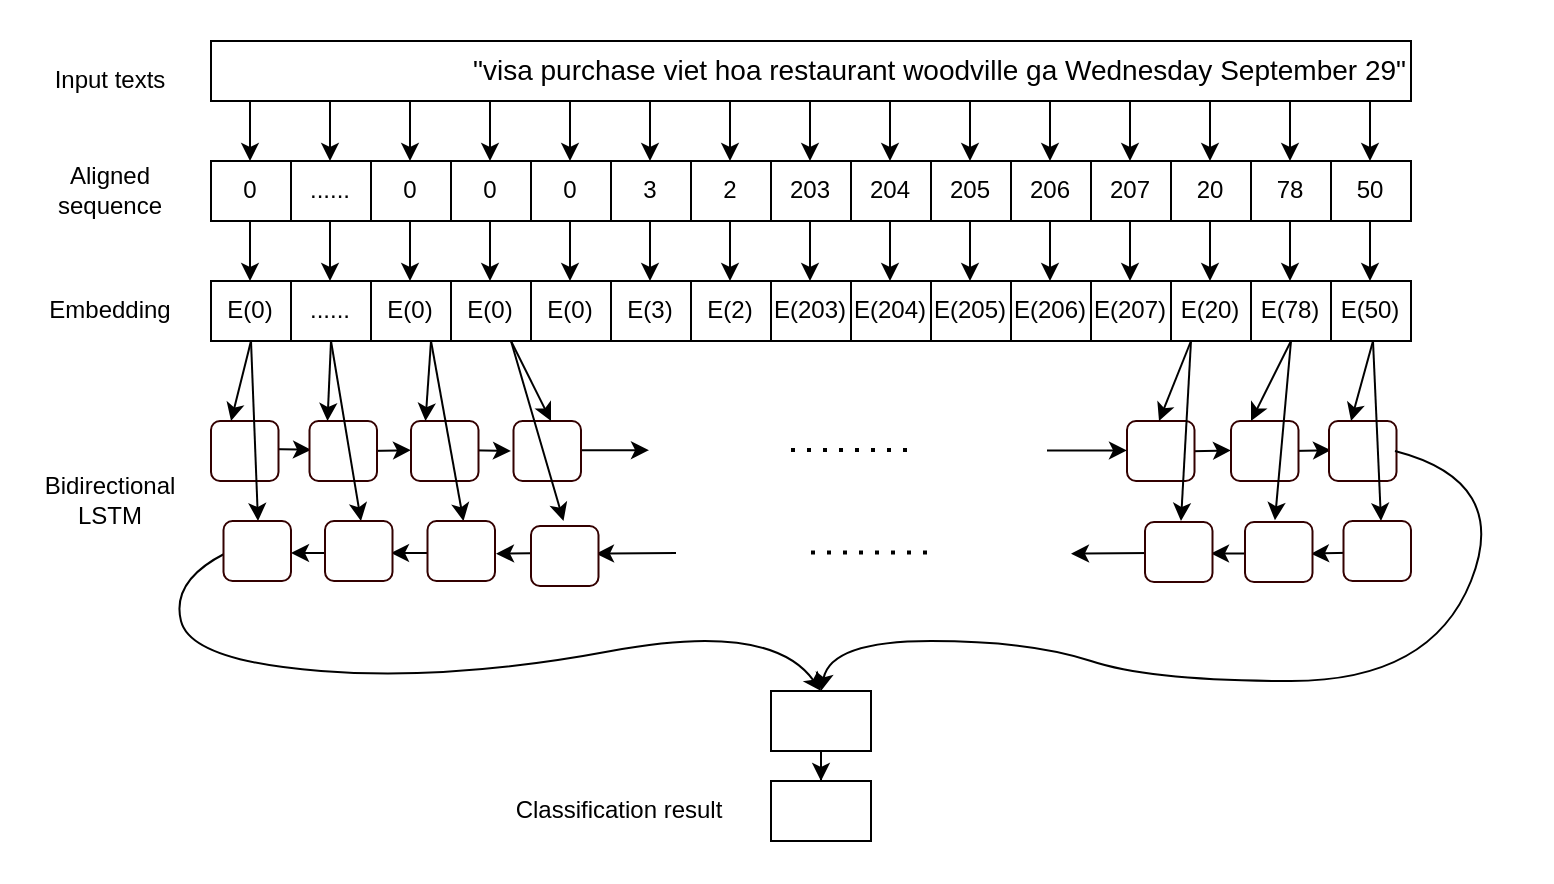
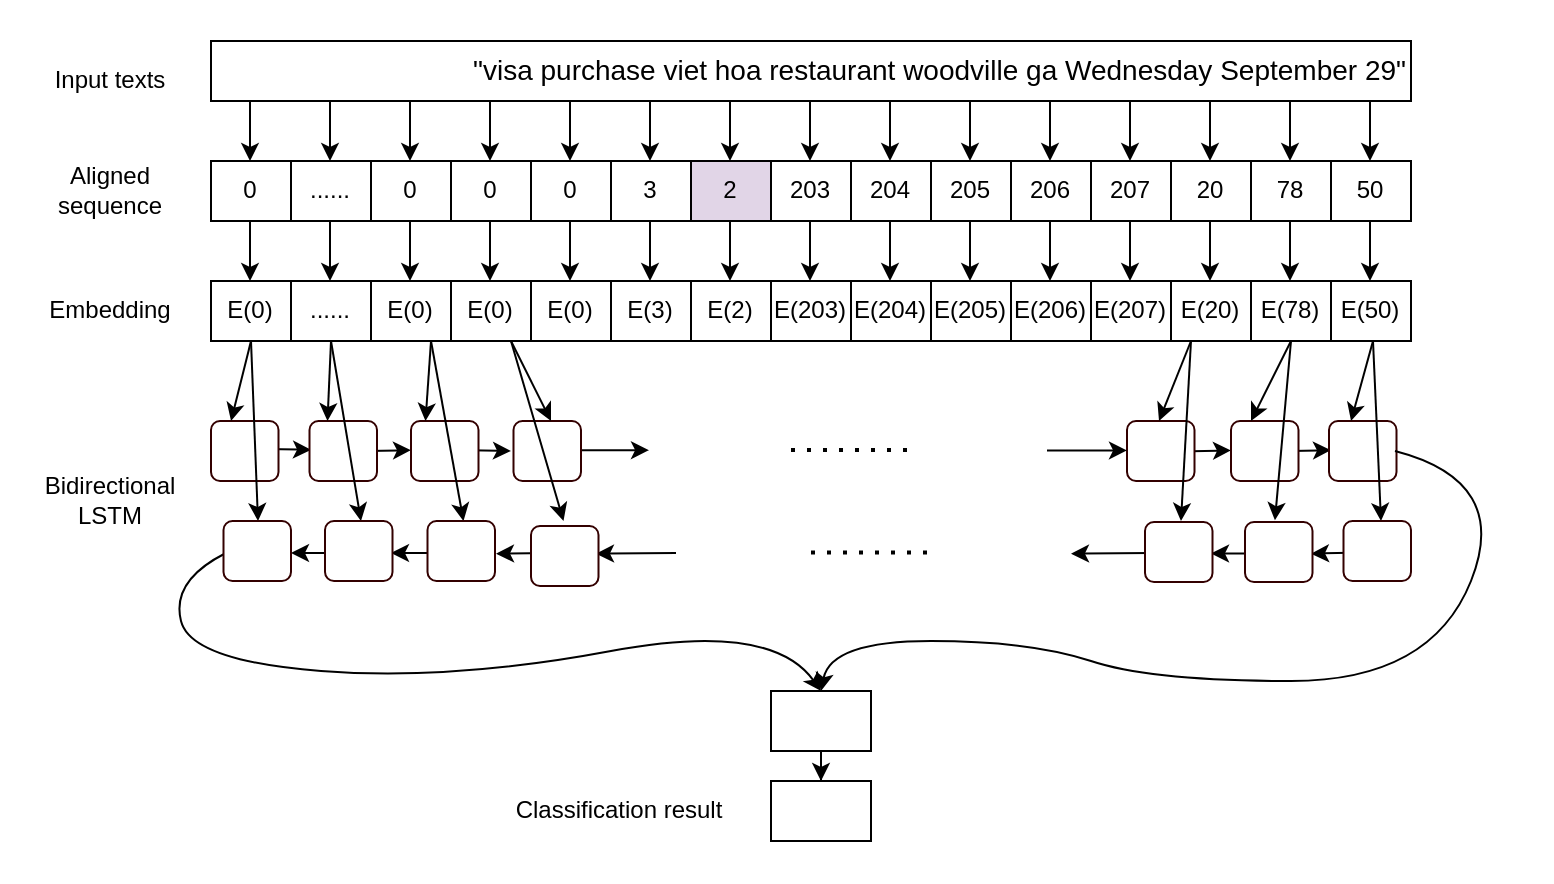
- <mxCell id="22" value="2" style="rounded=0;whiteSpace=wrap;html=1;" parent="1" vertex="1"><mxGeometry x="345" y="80" width="40" height="30" as="geometry" /></mxCell>
+ <mxCell id="22" value="2" style="rounded=0;whiteSpace=wrap;html=1;fillColor=#e1d5e7;" parent="1" vertex="1"><mxGeometry x="345" y="80" width="40" height="30" as="geometry" /></mxCell>
